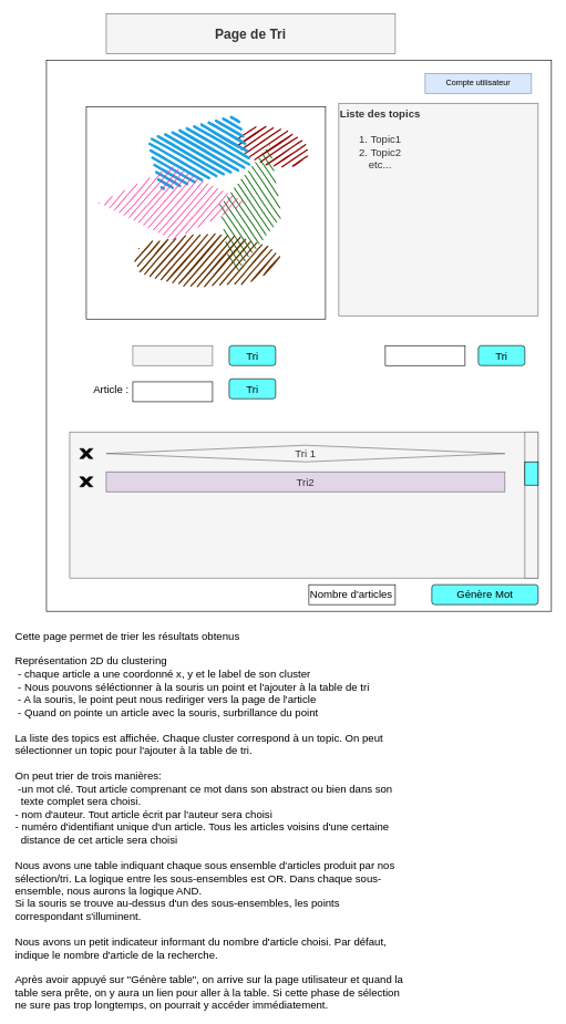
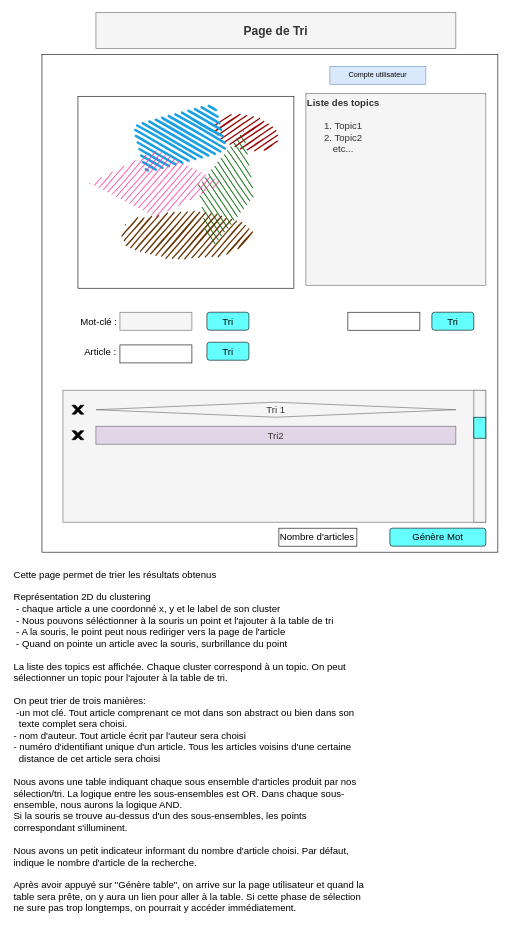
- <mxCell id="3" value="&lt;font style=&quot;font-size: 20px&quot;&gt;&lt;b&gt;Page de Tri&lt;/b&gt;&lt;/font&gt;" style="text;html=1;align=center;verticalAlign=middle;whiteSpace=wrap;rounded=0;fillColor=#f5f5f5;strokeColor=#666666;fontColor=#333333;" parent="1" vertex="1"><mxGeometry x="159" y="20" width="435" height="60" as="geometry" /></mxCell>
+ <mxCell id="3" value="&lt;font style=&quot;font-size: 20px&quot;&gt;&lt;b&gt;Page de Tri&lt;/b&gt;&lt;/font&gt;" style="text;html=1;align=center;verticalAlign=middle;whiteSpace=wrap;rounded=0;fillColor=#f5f5f5;strokeColor=#666666;fontColor=#333333;" parent="1" vertex="1"><mxGeometry x="159" y="20" width="600" height="60" as="geometry" /></mxCell>
- <mxCell id="29" value="Compte utilisateur" style="text;html=1;strokeColor=#6c8ebf;fillColor=#dae8fc;align=center;verticalAlign=middle;whiteSpace=wrap;rounded=0;" vertex="1" parent="1"><mxGeometry x="639" y="110" width="160" height="30" as="geometry" /></mxCell>
+ <mxCell id="29" value="Compte utilisateur" style="text;html=1;strokeColor=#6c8ebf;fillColor=#dae8fc;align=center;verticalAlign=middle;whiteSpace=wrap;rounded=0;" vertex="1" parent="1"><mxGeometry x="549" y="110" width="160" height="30" as="geometry" /></mxCell>
+ <mxCell id="12" value="Mot-clé :" style="text;html=1;strokeColor=none;fillColor=none;align=center;verticalAlign=middle;whiteSpace=wrap;rounded=0;fontSize=16;" parent="1" vertex="1"><mxGeometry x="129" y="525" width="70" height="20" as="geometry" /></mxCell>
